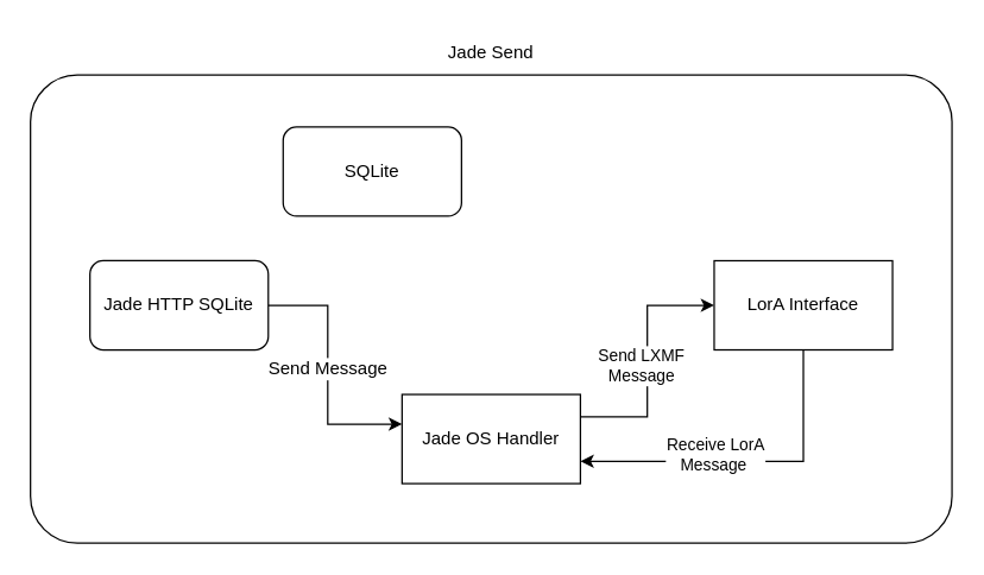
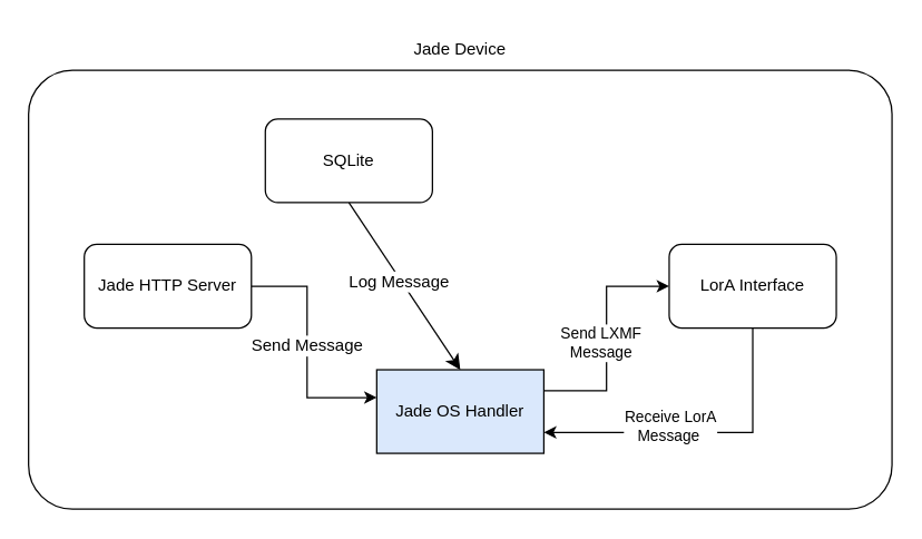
- <mxCell id="13" value="Jade Send" style="text;html=1;align=center;verticalAlign=middle;whiteSpace=wrap;rounded=0;" vertex="1" parent="1"><mxGeometry x="270" y="20" width="120" height="30" as="geometry" /></mxCell>
+ <mxCell id="13" value="Jade Device" style="text;html=1;align=center;verticalAlign=middle;whiteSpace=wrap;rounded=0;" vertex="1" parent="1"><mxGeometry x="270" y="20" width="120" height="30" as="geometry" /></mxCell>
+ <mxCell id="3" style="edgeStyle=none;curved=1;rounded=0;orthogonalLoop=1;jettySize=auto;html=1;entryX=0.5;entryY=0;entryDx=0;entryDy=0;fontSize=12;startSize=8;endSize=8;exitX=0.5;exitY=1;exitDx=0;exitDy=0;" edge="1" parent="1" source="14" target="7"><mxGeometry relative="1" as="geometry"><mxPoint x="330" y="145" as="sourcePoint" /></mxGeometry></mxCell>
+ <mxCell id="4" value="Log Message" style="edgeLabel;html=1;align=center;verticalAlign=middle;resizable=0;points=[];fontSize=12;" vertex="1" connectable="0" parent="3"><mxGeometry x="-0.064" y="-2" relative="1" as="geometry"><mxPoint as="offset" /></mxGeometry></mxCell>
- <mxCell id="16" value="Jade HTTP SQLite" style="rounded=1;whiteSpace=wrap;html=1;" vertex="1" parent="1"><mxGeometry x="60" y="175" width="120" height="60" as="geometry" /></mxCell>
+ <mxCell id="16" value="Jade HTTP Server" style="rounded=1;whiteSpace=wrap;html=1;" vertex="1" parent="1"><mxGeometry x="60" y="175" width="120" height="60" as="geometry" /></mxCell>
- <mxCell id="12" value="LorA Interface" style="whiteSpace=wrap;html=1;" vertex="1" parent="1"><mxGeometry x="480" y="175" width="120" height="60" as="geometry" /></mxCell>
+ <mxCell id="12" value="LorA Interface" style="whiteSpace=wrap;html=1;rounded=1;" vertex="1" parent="1"><mxGeometry x="480" y="175" width="120" height="60" as="geometry" /></mxCell>
- <mxCell id="7" value="Jade OS Handler" style="whiteSpace=wrap;html=1;" vertex="1" parent="1"><mxGeometry x="270" y="265" width="120" height="60" as="geometry" /></mxCell>
+ <mxCell id="7" value="Jade OS Handler" style="whiteSpace=wrap;html=1;fillColor=#dae8fc;" vertex="1" parent="1"><mxGeometry x="270" y="265" width="120" height="60" as="geometry" /></mxCell>
